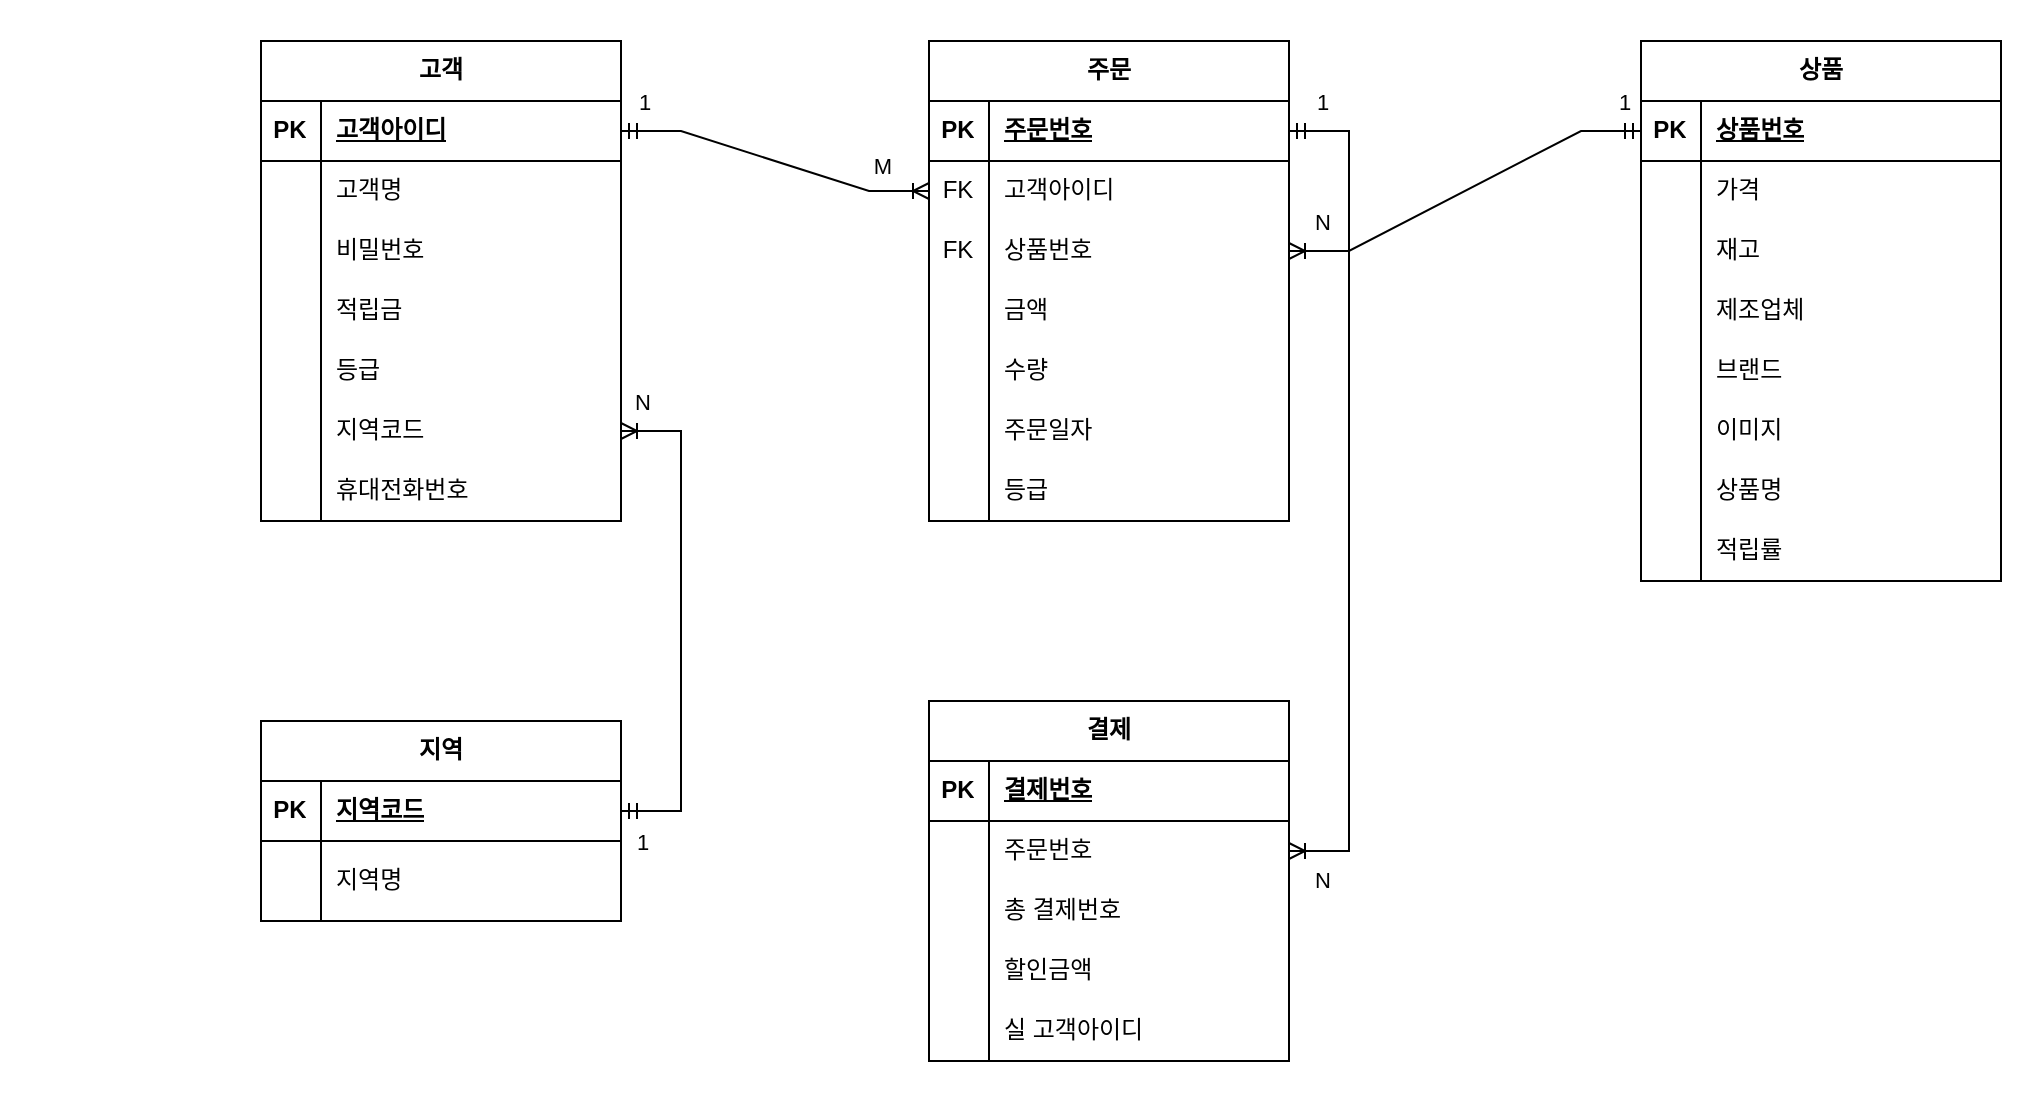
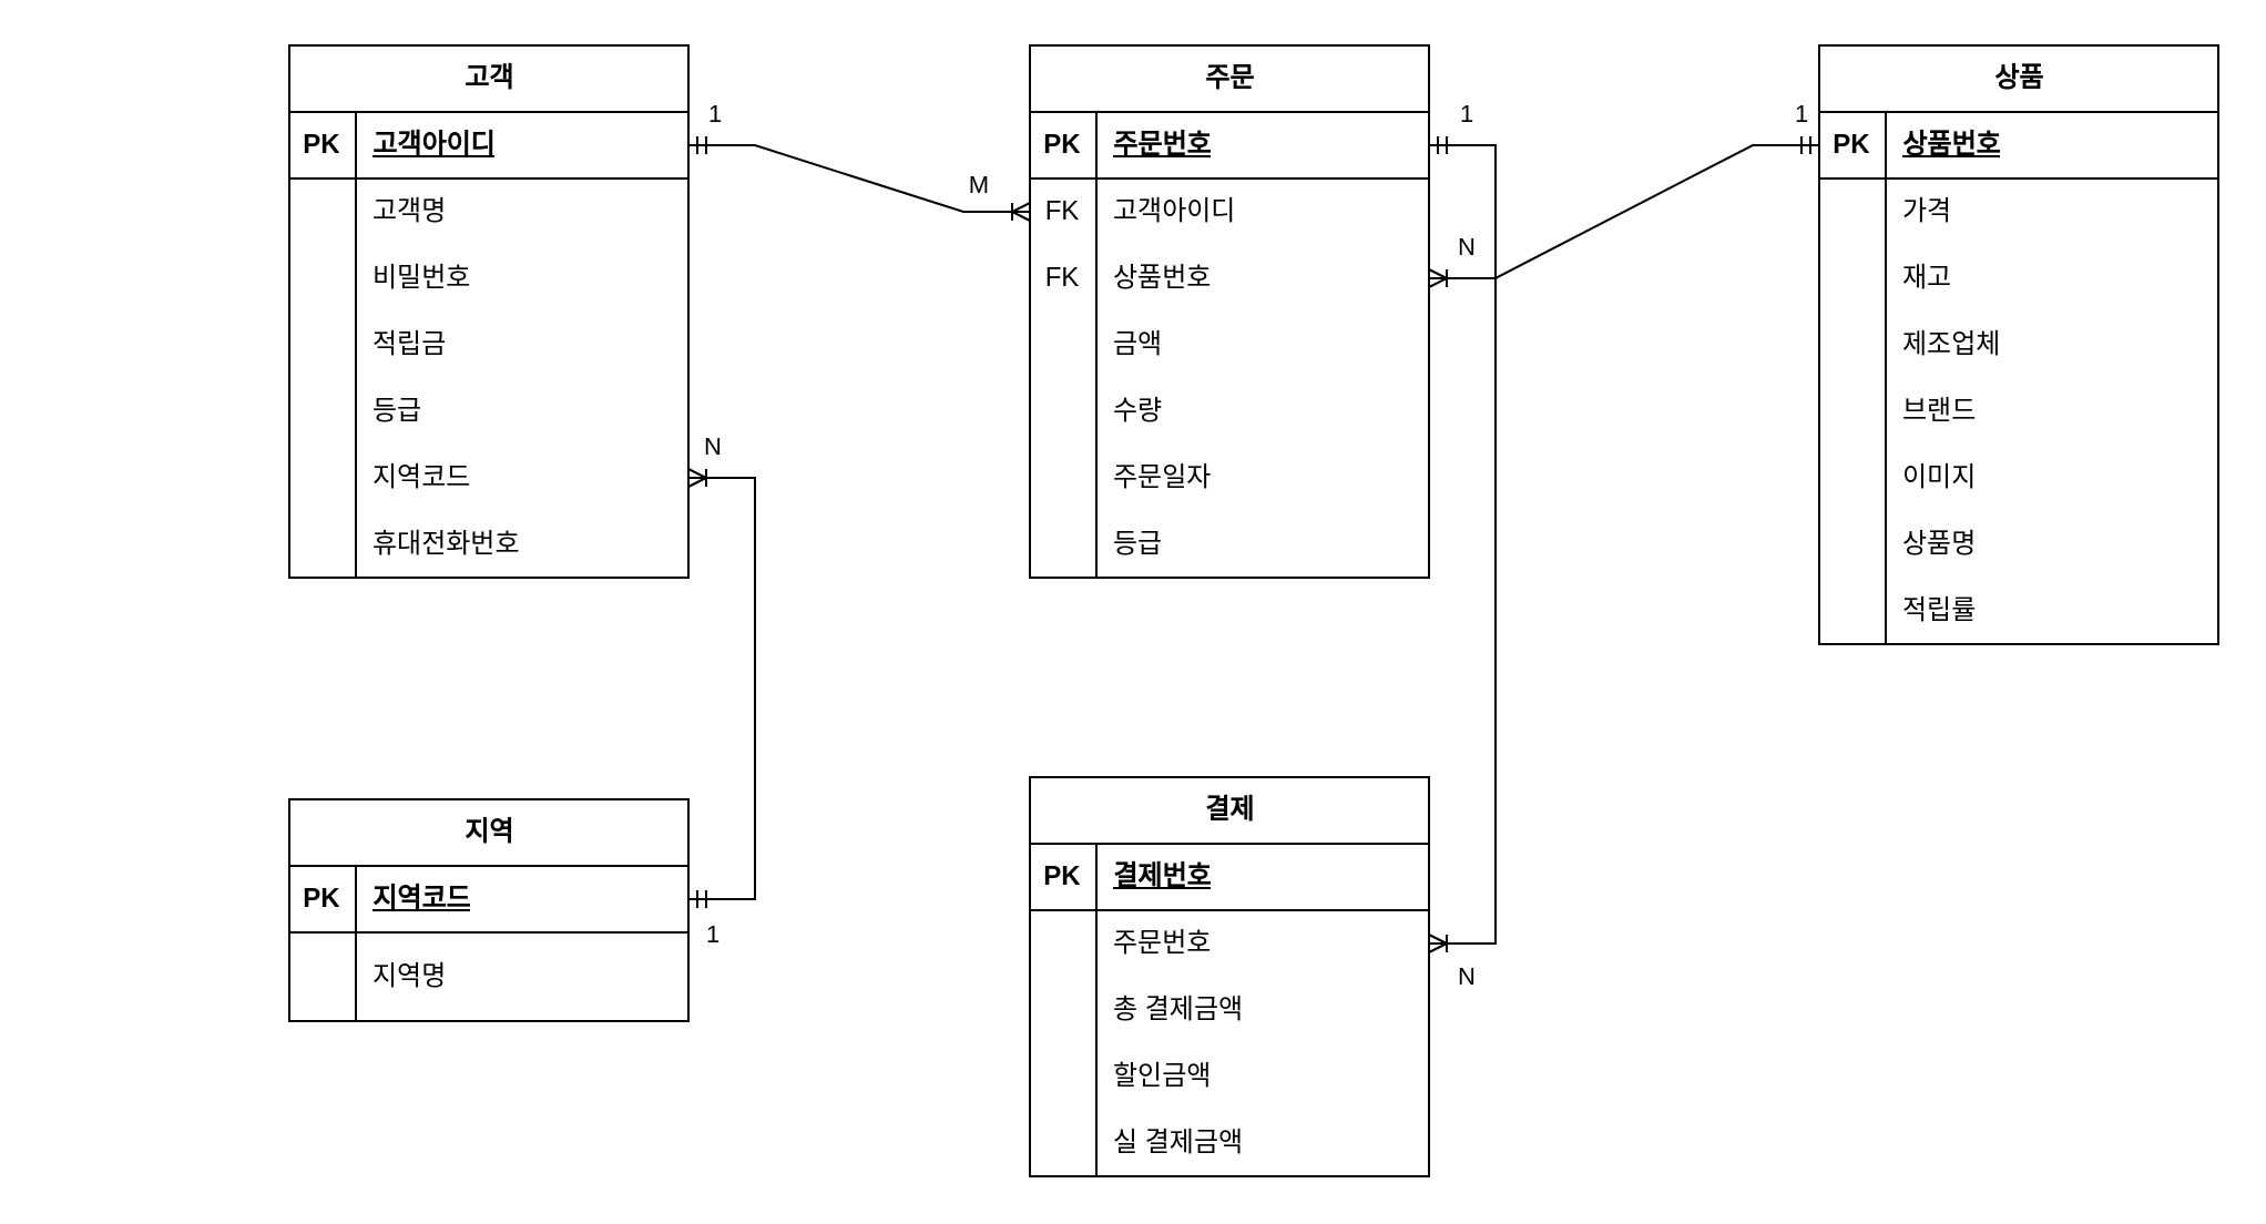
- <mxCell id="80" value="총 결제번호" style="shape=partialRectangle;connectable=0;fillColor=none;top=0;left=0;bottom=0;right=0;align=left;spacingLeft=6;overflow=hidden;whiteSpace=wrap;html=1;" vertex="1" parent="78"><mxGeometry x="30" width="150" height="30" as="geometry"><mxRectangle width="150" height="30" as="alternateBounds" /></mxGeometry></mxCell>
+ <mxCell id="80" value="총 결제금액" style="shape=partialRectangle;connectable=0;fillColor=none;top=0;left=0;bottom=0;right=0;align=left;spacingLeft=6;overflow=hidden;whiteSpace=wrap;html=1;" vertex="1" parent="78"><mxGeometry x="30" width="150" height="30" as="geometry"><mxRectangle width="150" height="30" as="alternateBounds" /></mxGeometry></mxCell>
- <mxCell id="86" value="실 고객아이디" style="shape=partialRectangle;connectable=0;fillColor=none;top=0;left=0;bottom=0;right=0;align=left;spacingLeft=6;overflow=hidden;whiteSpace=wrap;html=1;" vertex="1" parent="84"><mxGeometry x="30" width="150" height="30" as="geometry"><mxRectangle width="150" height="30" as="alternateBounds" /></mxGeometry></mxCell>
+ <mxCell id="86" value="실 결제금액" style="shape=partialRectangle;connectable=0;fillColor=none;top=0;left=0;bottom=0;right=0;align=left;spacingLeft=6;overflow=hidden;whiteSpace=wrap;html=1;" vertex="1" parent="84"><mxGeometry x="30" width="150" height="30" as="geometry"><mxRectangle width="150" height="30" as="alternateBounds" /></mxGeometry></mxCell>
